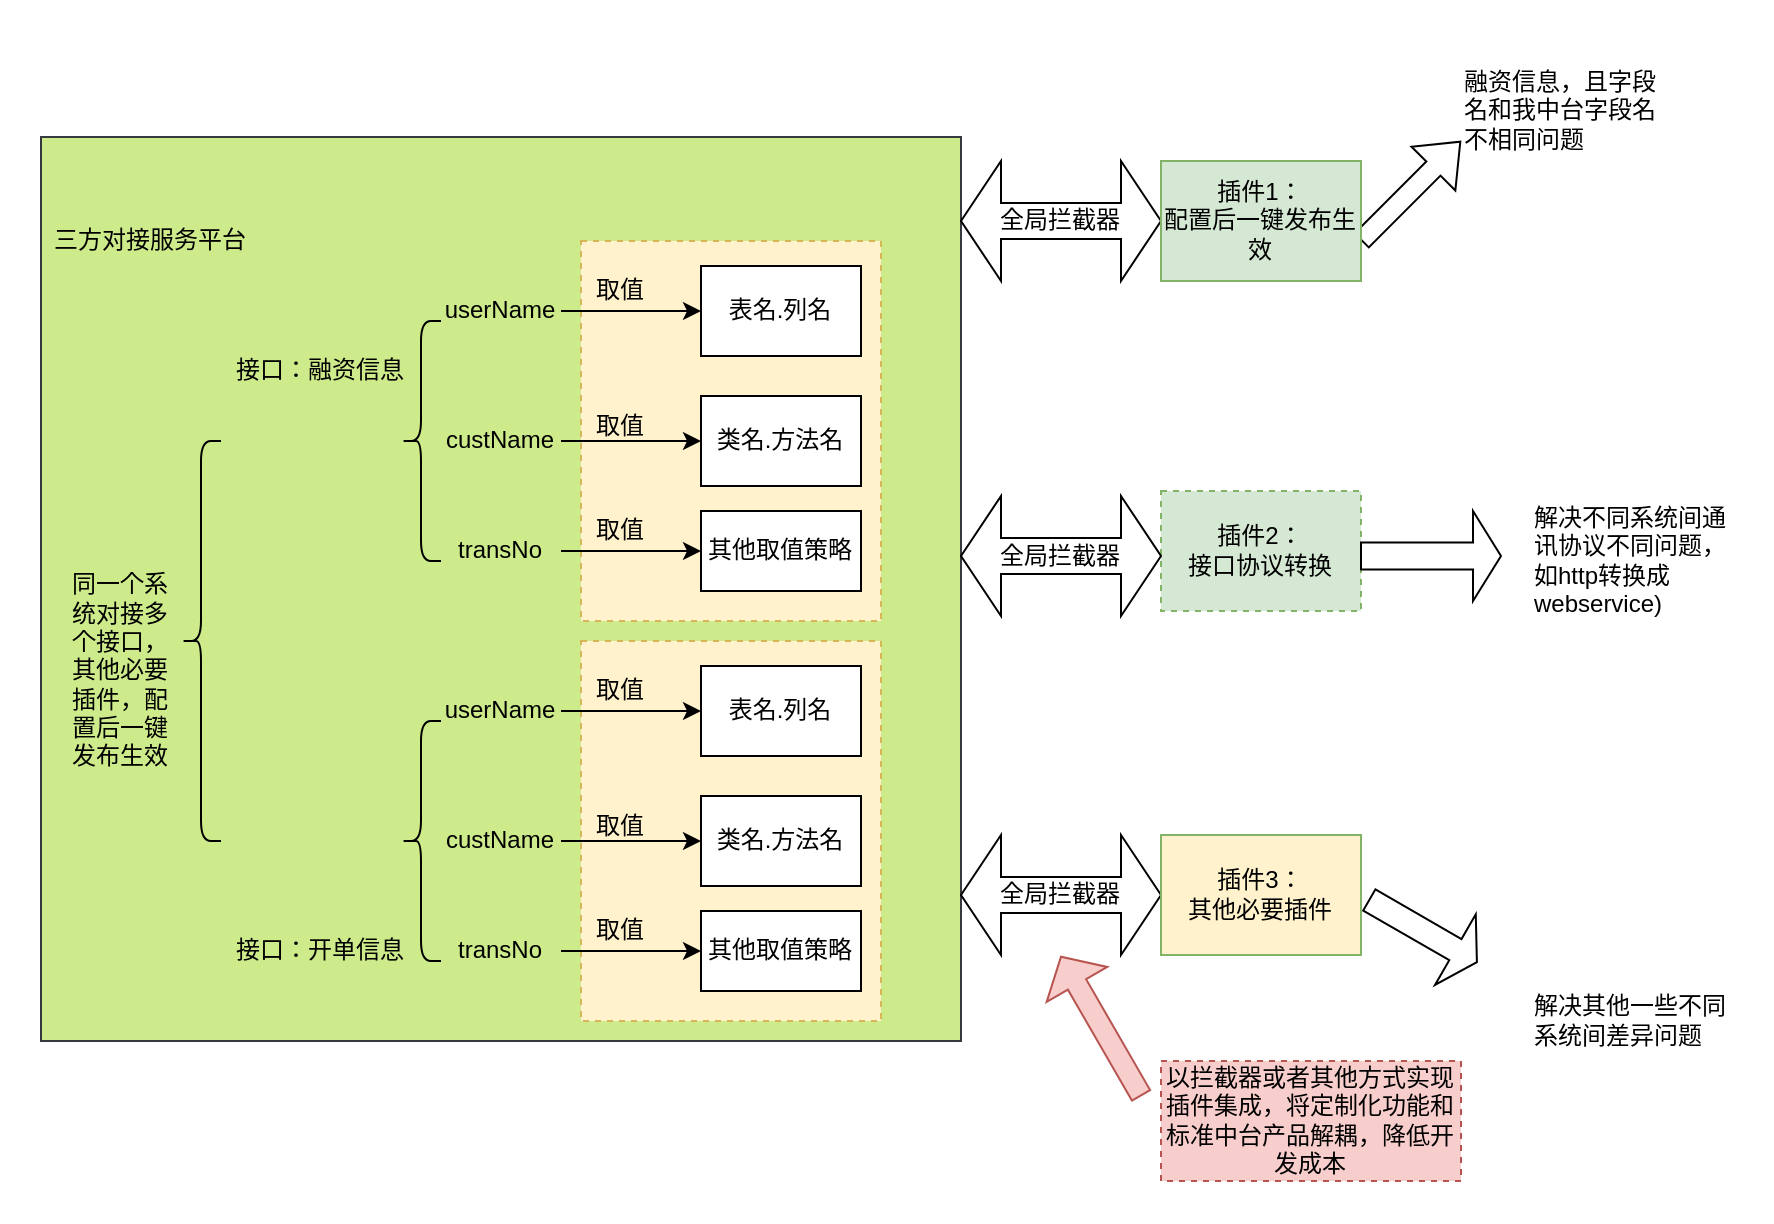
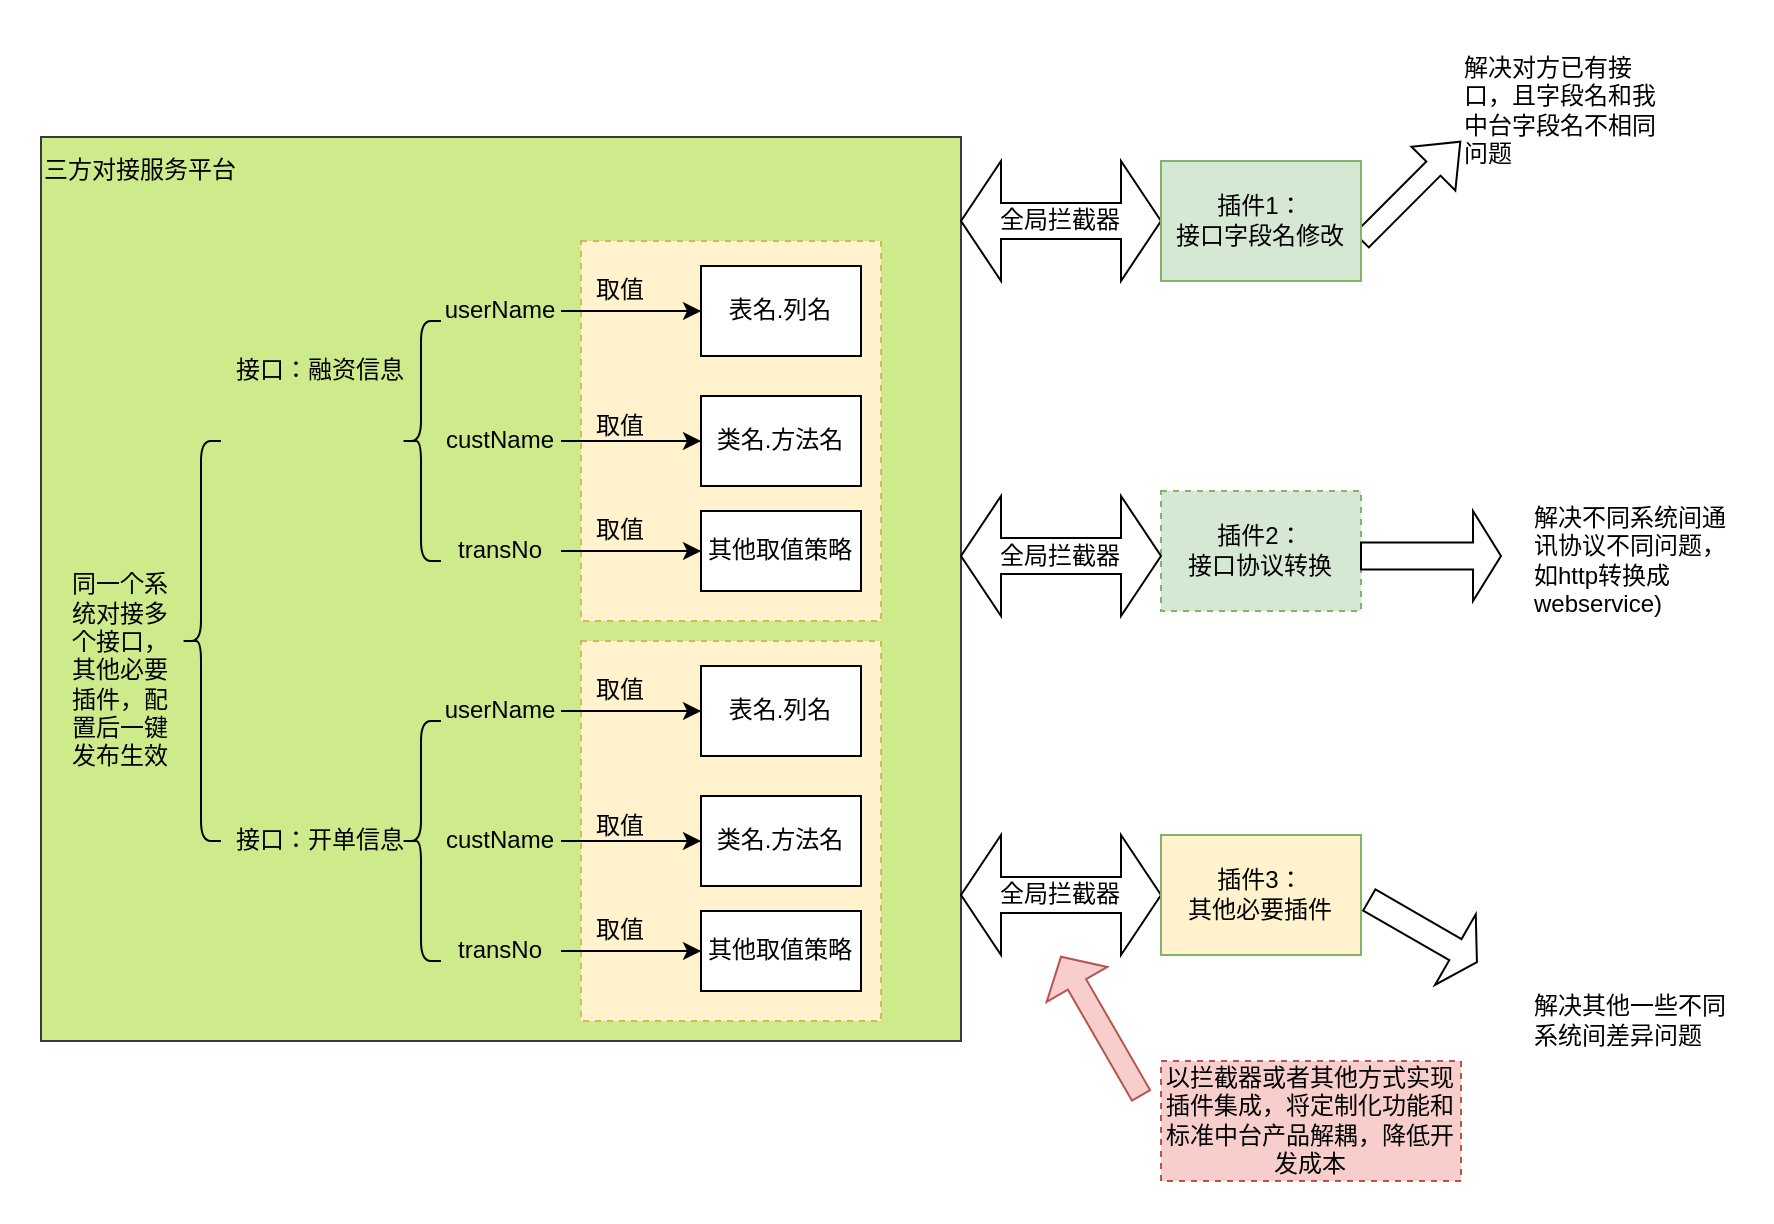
- <mxCell id="41" value="融资信息，且字段名和我中台字段名不相同问题" style="text;html=1;align=left;verticalAlign=middle;whiteSpace=wrap;rounded=0;" vertex="1" parent="1"><mxGeometry x="730" y="20" width="100" height="70" as="geometry" /></mxCell>
+ <mxCell id="41" value="解决对方已有接口，且字段名和我中台字段名不相同问题" style="text;html=1;align=left;verticalAlign=middle;whiteSpace=wrap;rounded=0;" vertex="1" parent="1"><mxGeometry x="730" y="20" width="100" height="70" as="geometry" /></mxCell>
- <mxCell id="46" value="插件1：&lt;div&gt;配置后一键发布生效&lt;/div&gt;" style="rounded=0;whiteSpace=wrap;html=1;fillColor=#d5e8d4;strokeColor=#82b366;" vertex="1" parent="1"><mxGeometry x="580" y="80" width="100" height="60" as="geometry" /></mxCell>
+ <mxCell id="46" value="插件1：&lt;div&gt;接口字段名修改&lt;/div&gt;" style="rounded=0;whiteSpace=wrap;html=1;fillColor=#d5e8d4;strokeColor=#82b366;" vertex="1" parent="1"><mxGeometry x="580" y="80" width="100" height="60" as="geometry" /></mxCell>
- <mxCell id="50" value="三方对接服务平台" style="text;html=1;align=center;verticalAlign=middle;whiteSpace=wrap;rounded=0;" vertex="1" parent="1"><mxGeometry x="25" y="105" width="100" height="30" as="geometry" /></mxCell>
+ <mxCell id="50" value="三方对接服务平台" style="text;html=1;align=center;verticalAlign=middle;whiteSpace=wrap;rounded=0;" vertex="1" parent="1"><mxGeometry x="20" y="70" width="100" height="30" as="geometry" /></mxCell>
- <mxCell id="27" value="&lt;span style=&quot;text-wrap-mode: nowrap;&quot;&gt;接口：开单信息&lt;/span&gt;" style="text;html=1;align=center;verticalAlign=middle;whiteSpace=wrap;rounded=0;" vertex="1" parent="1"><mxGeometry x="130" y="460" width="60" height="30" as="geometry" /></mxCell>
+ <mxCell id="27" value="&lt;span style=&quot;text-wrap-mode: nowrap;&quot;&gt;接口：开单信息&lt;/span&gt;" style="text;html=1;align=center;verticalAlign=middle;whiteSpace=wrap;rounded=0;" vertex="1" parent="1"><mxGeometry x="130" y="405" width="60" height="30" as="geometry" /></mxCell>
